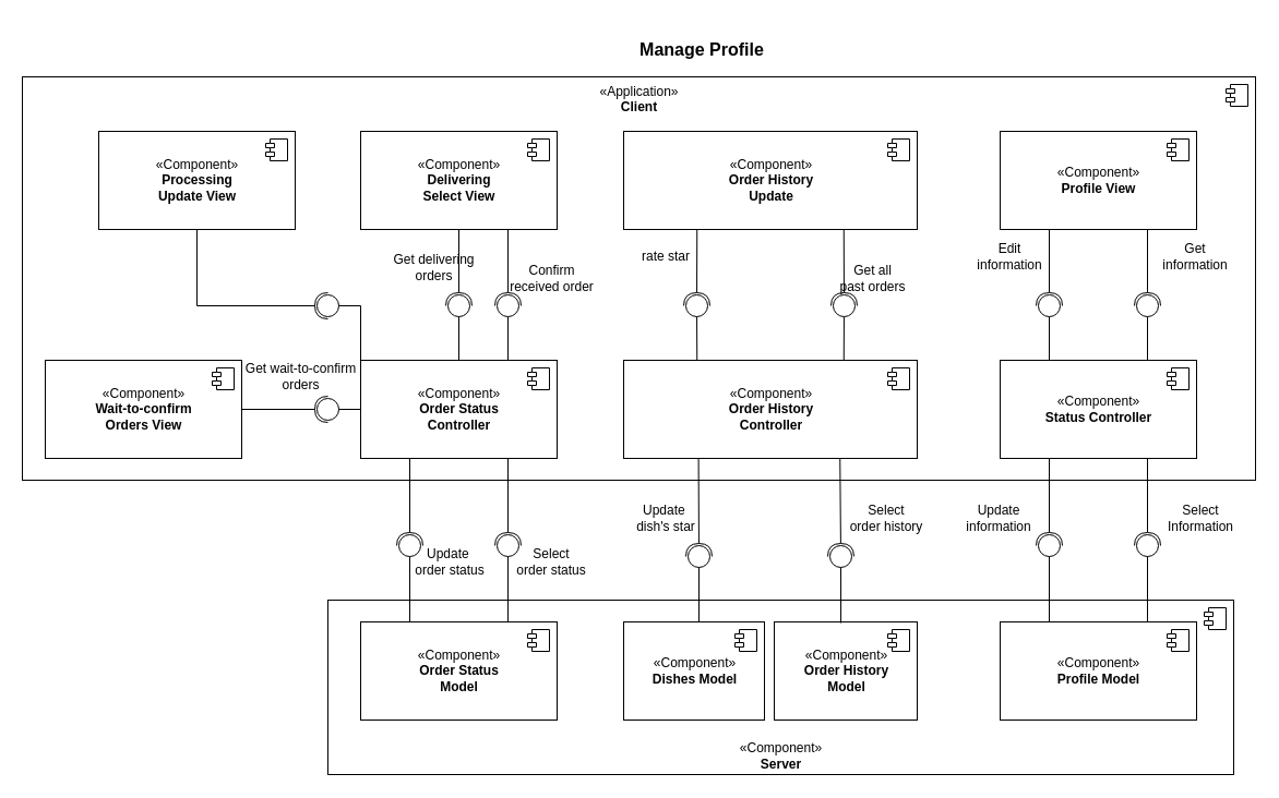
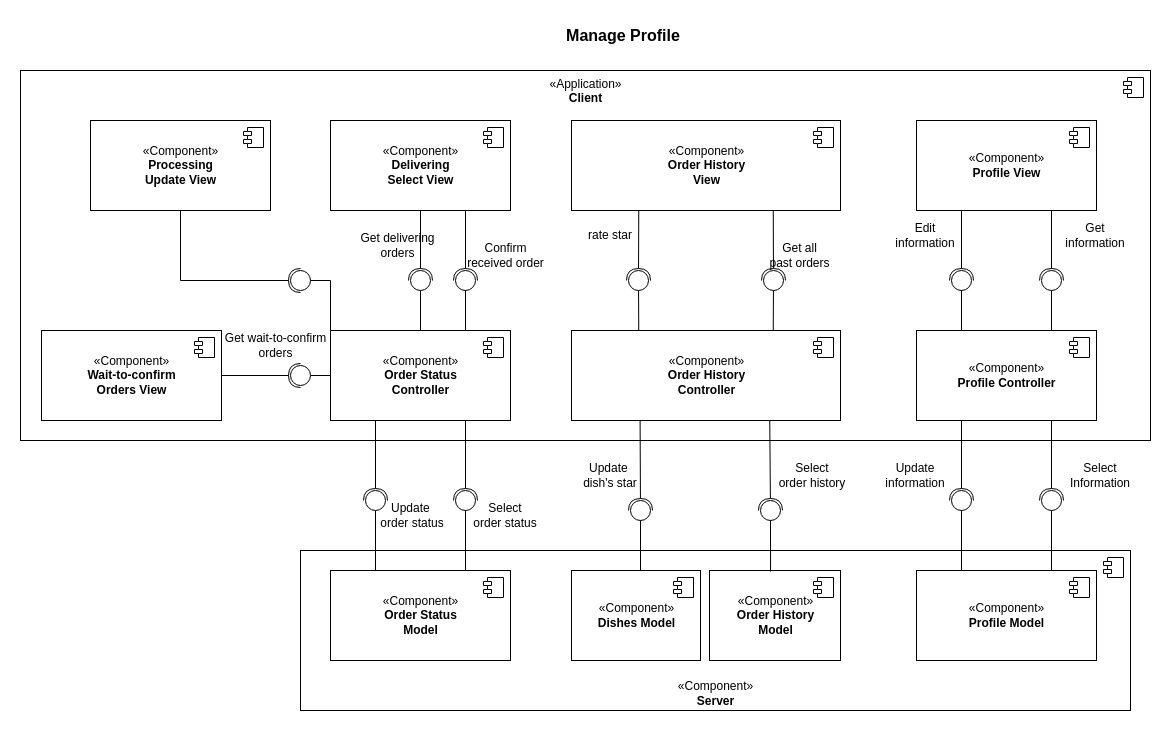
- <mxCell id="64" value="&lt;font style=&quot;font-size: 16px&quot;&gt;Manage Profile&lt;/font&gt;" style="text;html=1;strokeColor=none;fillColor=none;align=center;verticalAlign=middle;whiteSpace=wrap;rounded=0;fontStyle=1" parent="1" vertex="1"><mxGeometry x="567.5" y="30" width="150" height="30" as="geometry" /></mxCell>
+ <mxCell id="64" value="&lt;font style=&quot;font-size: 16px&quot;&gt;Manage Profile&lt;/font&gt;" style="text;html=1;strokeColor=none;fillColor=none;align=center;verticalAlign=middle;whiteSpace=wrap;rounded=0;fontStyle=1" parent="1" vertex="1"><mxGeometry x="547.5" y="20" width="150" height="30" as="geometry" /></mxCell>
- <mxCell id="28" value="«Component»&lt;br&gt;&lt;b&gt;Order History &lt;br&gt;Update&lt;/b&gt;" style="html=1;dropTarget=0;verticalAlign=middle;" parent="1" vertex="1"><mxGeometry x="571" y="120" width="269" height="90" as="geometry" /></mxCell>
+ <mxCell id="28" value="«Component»&lt;br&gt;&lt;b&gt;Order History &lt;br&gt;View&lt;/b&gt;" style="html=1;dropTarget=0;verticalAlign=middle;" parent="1" vertex="1"><mxGeometry x="571" y="120" width="269" height="90" as="geometry" /></mxCell>
- <mxCell id="8" value="«Component»&lt;br&gt;&lt;b&gt;Status Controller&lt;/b&gt;" style="html=1;dropTarget=0;verticalAlign=middle;" parent="1" vertex="1"><mxGeometry x="916" y="330" width="180" height="90" as="geometry" /></mxCell>
+ <mxCell id="8" value="«Component»&lt;br&gt;&lt;b&gt;Profile Controller&lt;/b&gt;" style="html=1;dropTarget=0;verticalAlign=middle;" parent="1" vertex="1"><mxGeometry x="916" y="330" width="180" height="90" as="geometry" /></mxCell>
